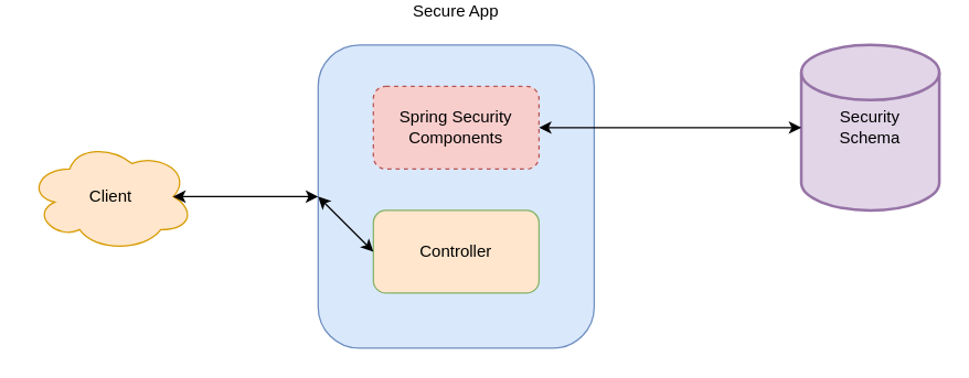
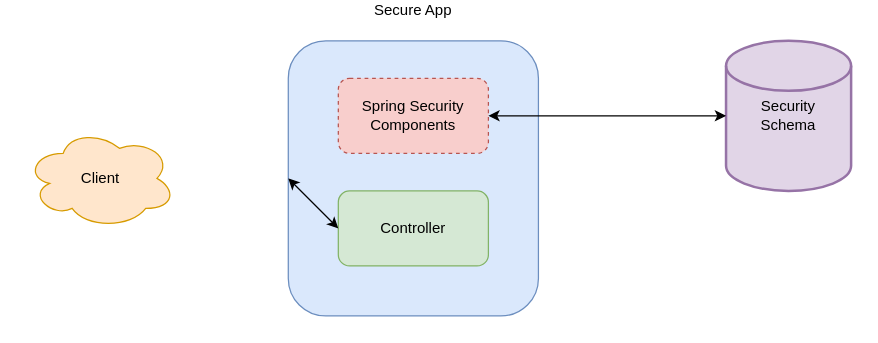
- <mxCell id="8" value="" style="endArrow=classic;startArrow=classic;html=1;entryX=0;entryY=0.5;entryDx=0;entryDy=0;exitX=0.875;exitY=0.5;exitDx=0;exitDy=0;exitPerimeter=0;" edge="1" parent="1" source="6" target="2"><mxGeometry width="50" height="50" relative="1" as="geometry"><mxPoint x="160" y="160" as="sourcePoint" /><mxPoint x="210" y="110" as="targetPoint" /></mxGeometry></mxCell>
- <mxCell id="5" value="Controller" style="rounded=1;whiteSpace=wrap;html=1;fillColor=#ffe6cc;strokeColor=#82b366;" vertex="1" parent="1"><mxGeometry x="270" y="140" width="120" height="60" as="geometry" /></mxCell>
+ <mxCell id="5" value="Controller" style="rounded=1;whiteSpace=wrap;html=1;fillColor=#d5e8d4;strokeColor=#82b366;" vertex="1" parent="1"><mxGeometry x="270" y="140" width="120" height="60" as="geometry" /></mxCell>
